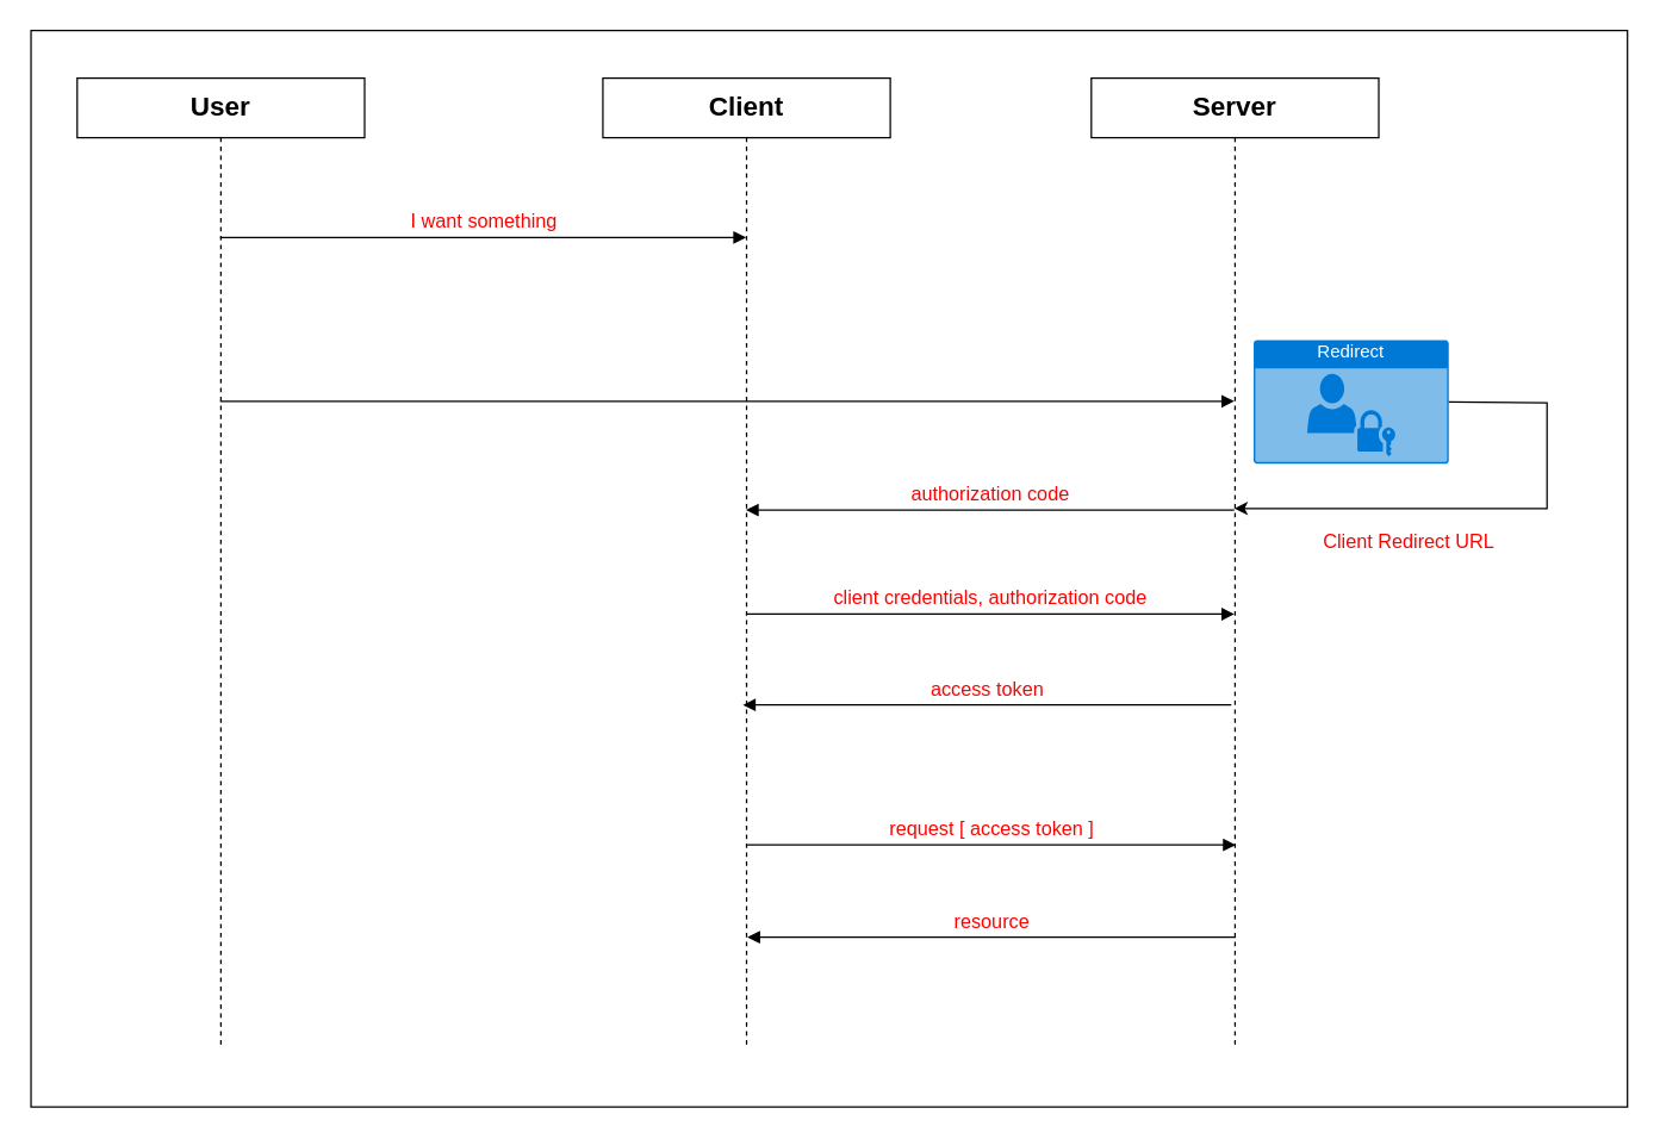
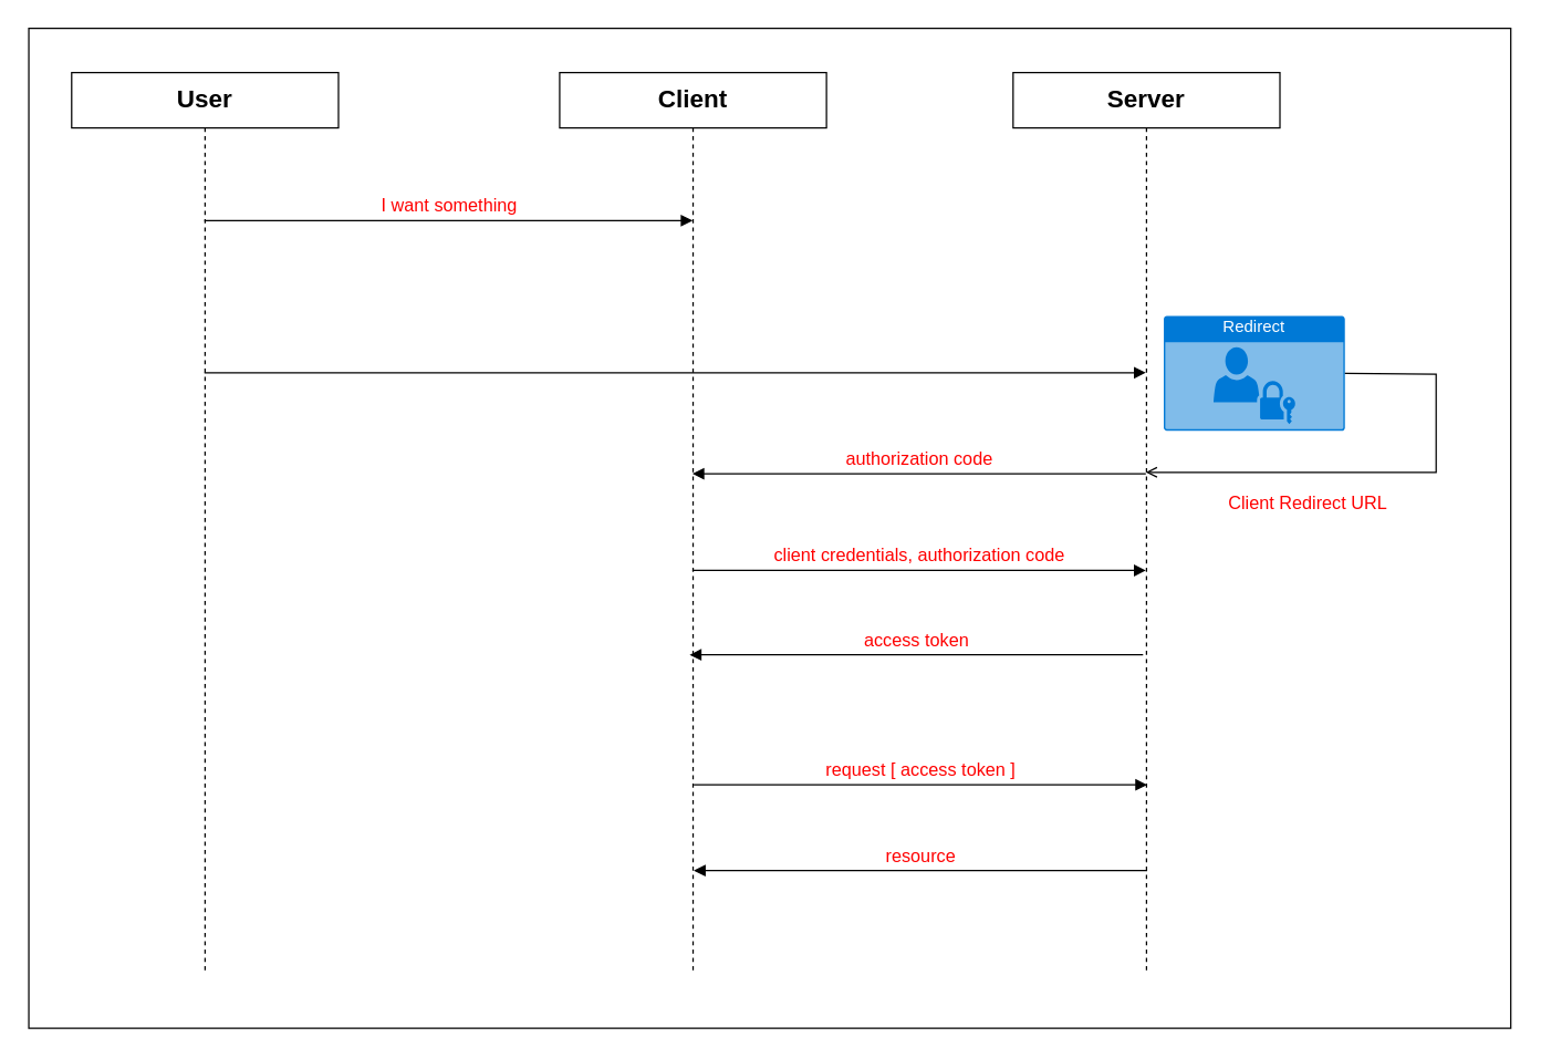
- <mxCell id="9" value="" style="edgeStyle=none;orthogonalLoop=1;jettySize=auto;html=1;rounded=0;exitX=1;exitY=0.5;exitDx=0;exitDy=0;exitPerimeter=0;" parent="1" source="8" target="5" edge="1"><mxGeometry width="80" relative="1" as="geometry"><mxPoint x="1054" y="281" as="sourcePoint" /><mxPoint x="1054" y="350" as="targetPoint" /><Array as="points"><mxPoint x="1038" y="270" /><mxPoint x="1038" y="341" /><mxPoint x="906" y="341" /></Array></mxGeometry></mxCell>
+ <mxCell id="9" value="" style="edgeStyle=none;orthogonalLoop=1;jettySize=auto;html=1;rounded=0;exitX=1;exitY=0.5;exitDx=0;exitDy=0;exitPerimeter=0;endArrow=open;" parent="1" source="8" target="5" edge="1"><mxGeometry width="80" relative="1" as="geometry"><mxPoint x="1054" y="281" as="sourcePoint" /><mxPoint x="1054" y="350" as="targetPoint" /><Array as="points"><mxPoint x="1038" y="270" /><mxPoint x="1038" y="341" /><mxPoint x="906" y="341" /></Array></mxGeometry></mxCell>
